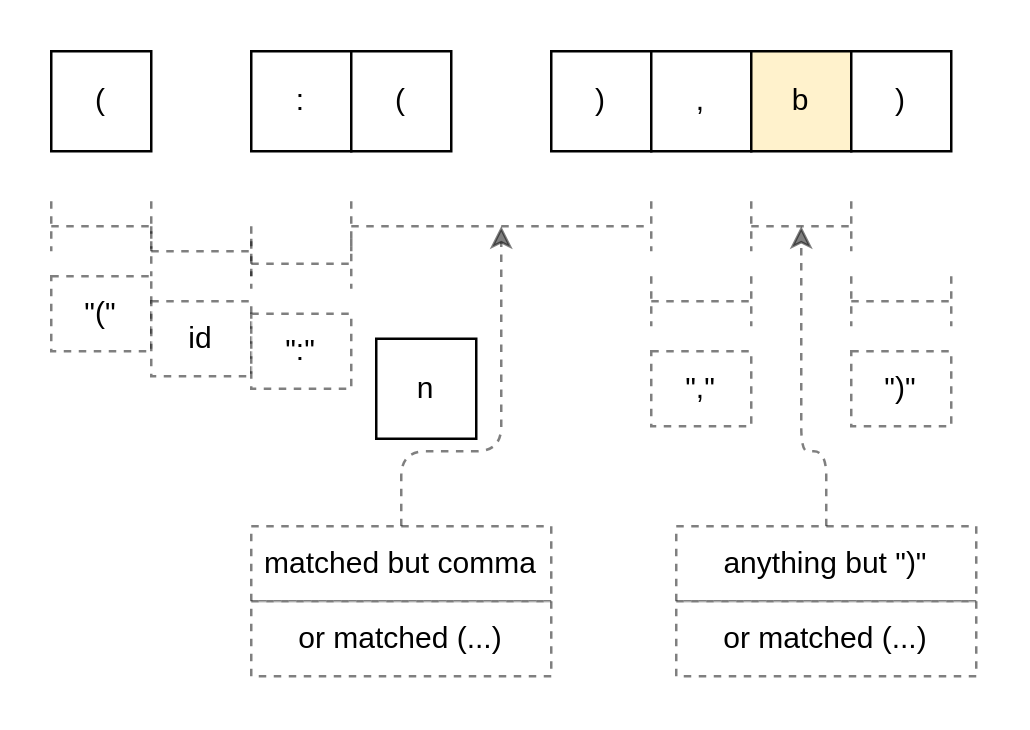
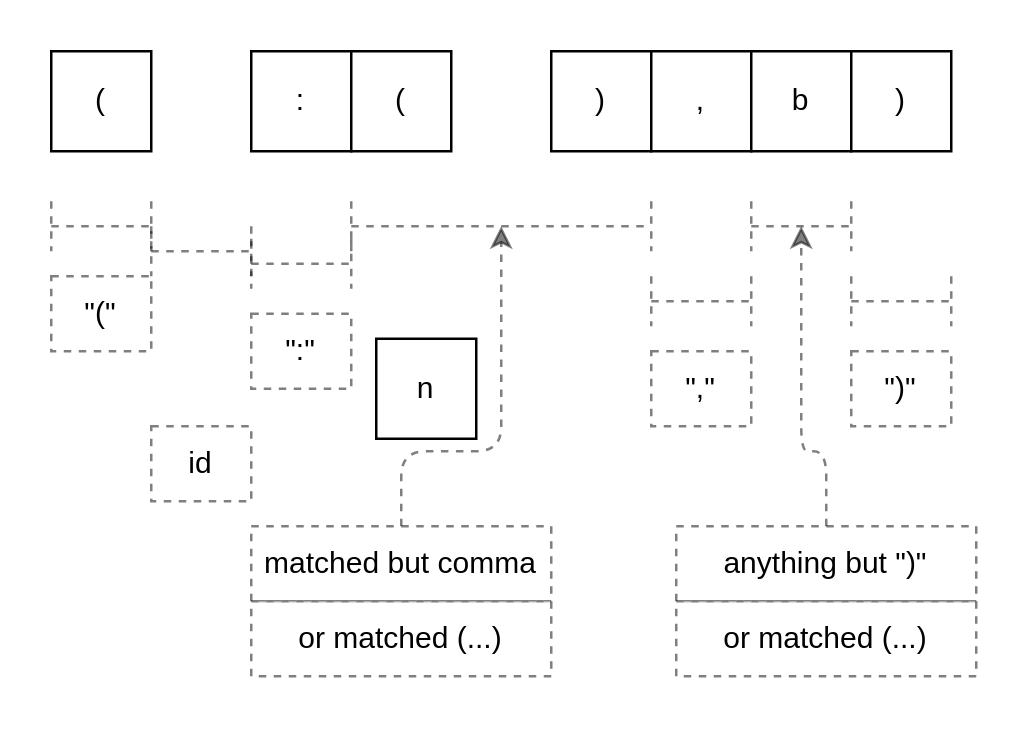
- <mxCell id="8" value="b" style="rounded=0;whiteSpace=wrap;html=1;fillColor=#fff2cc;" parent="1" vertex="1"><mxGeometry x="300" y="20" width="40" height="40" as="geometry" /></mxCell>
+ <mxCell id="8" value="b" style="rounded=0;whiteSpace=wrap;html=1;" parent="1" vertex="1"><mxGeometry x="300" y="20" width="40" height="40" as="geometry" /></mxCell>
- <mxCell id="25" value="id" style="rounded=0;whiteSpace=wrap;html=1;dashed=1;opacity=50;" parent="1" vertex="1"><mxGeometry x="60" y="120" width="40" height="30" as="geometry" /></mxCell>
+ <mxCell id="25" value="id" style="rounded=0;whiteSpace=wrap;html=1;dashed=1;opacity=50;" parent="1" vertex="1"><mxGeometry x="60" y="170" width="40" height="30" as="geometry" /></mxCell>
